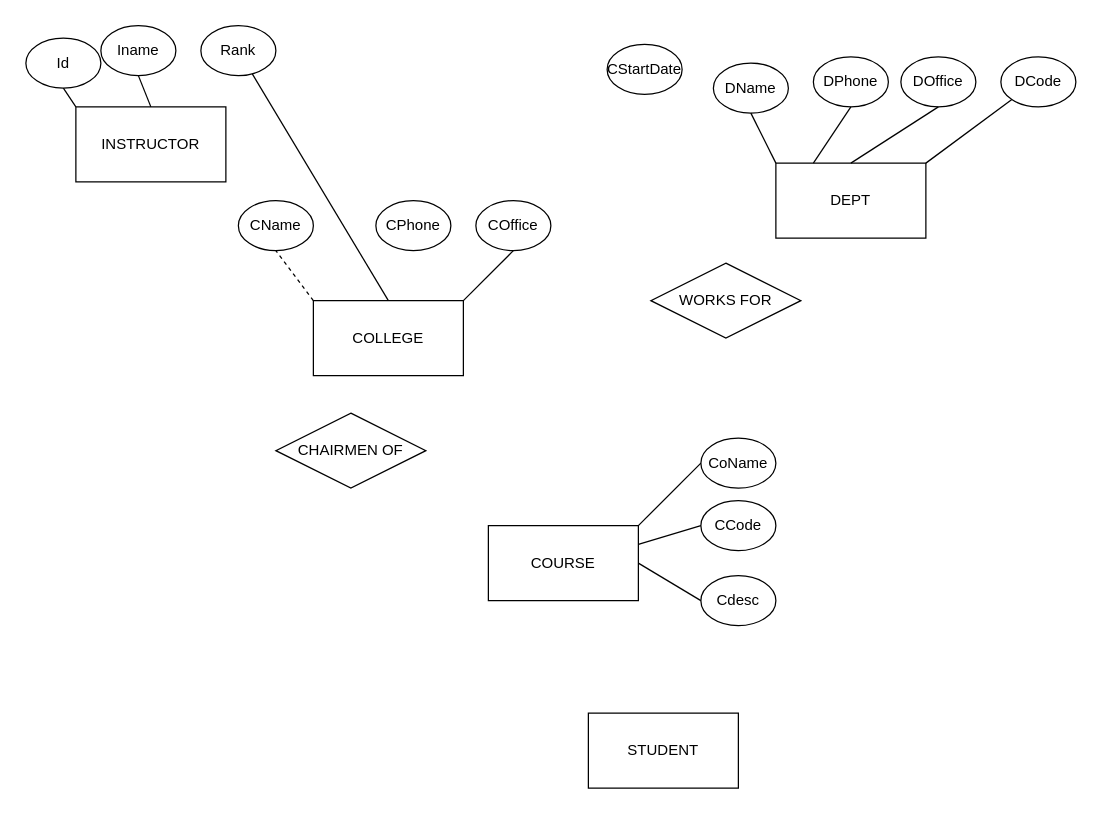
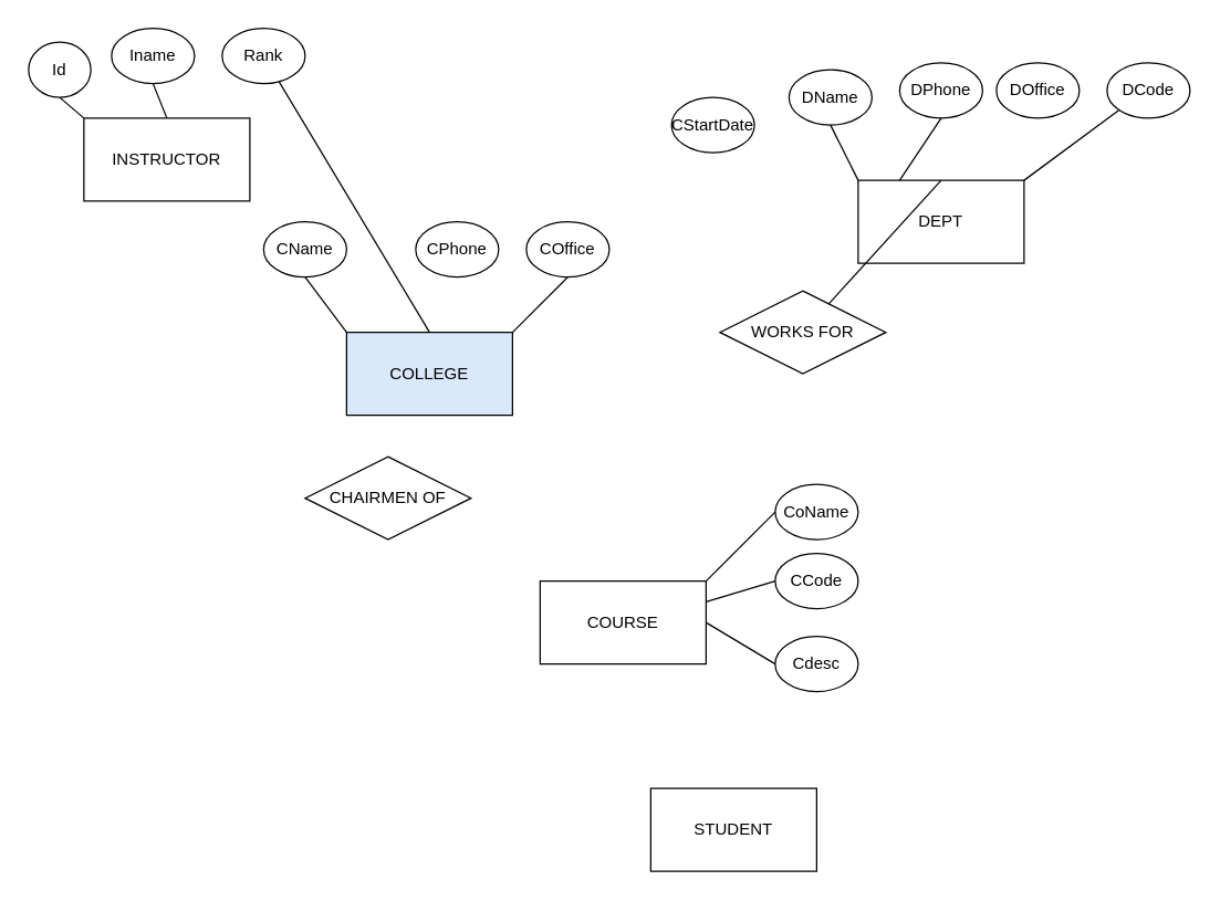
- <mxCell id="29" value="Id" style="ellipse;whiteSpace=wrap;html=1;" vertex="1" parent="1"><mxGeometry y="30" width="60" height="40" as="geometry" x="20" /></mxCell>
+ <mxCell id="29" value="Id" style="ellipse;whiteSpace=wrap;html=1;" vertex="1" parent="1"><mxGeometry x="20" y="30" width="45" height="40" as="geometry" /></mxCell>
- <mxCell id="22" value="CStartDate" style="ellipse;whiteSpace=wrap;html=1;" vertex="1" parent="1"><mxGeometry x="485" y="35" width="60" height="40" as="geometry" /></mxCell>
+ <mxCell id="22" value="CStartDate" style="ellipse;whiteSpace=wrap;html=1;" vertex="1" parent="1"><mxGeometry x="485" y="70" width="60" height="40" as="geometry" /></mxCell>
- <mxCell id="19" value="" style="endArrow=none;html=1;exitX=0.5;exitY=0;exitDx=0;exitDy=0;entryX=0.5;entryY=1;entryDx=0;entryDy=0;" edge="1" parent="1" source="4" target="15"><mxGeometry width="50" height="50" relative="1" as="geometry"><mxPoint x="740" y="155" as="sourcePoint" /><mxPoint x="800" y="155" as="targetPoint" /></mxGeometry></mxCell>
+ <mxCell id="19" value="" style="endArrow=none;html=1;exitX=0.5;exitY=0;exitDx=0;exitDy=0;" edge="1" parent="1" source="4" target="3"><mxGeometry width="50" height="50" relative="1" as="geometry"><mxPoint x="740" y="155" as="sourcePoint" /><mxPoint x="800" y="155" as="targetPoint" /></mxGeometry></mxCell>
- <mxCell id="13" value="" style="endArrow=none;html=1;exitX=0;exitY=0;exitDx=0;exitDy=0;entryX=0.5;entryY=1;entryDx=0;entryDy=0;dashed=1;" edge="1" parent="1" source="2" target="8"><mxGeometry width="50" height="50" relative="1" as="geometry"><mxPoint x="530" y="510" as="sourcePoint" /><mxPoint x="580" y="460" as="targetPoint" /></mxGeometry></mxCell>
+ <mxCell id="13" value="" style="endArrow=none;html=1;exitX=0;exitY=0;exitDx=0;exitDy=0;entryX=0.5;entryY=1;entryDx=0;entryDy=0;" edge="1" parent="1" source="2" target="8"><mxGeometry width="50" height="50" relative="1" as="geometry"><mxPoint x="530" y="510" as="sourcePoint" /><mxPoint x="580" y="460" as="targetPoint" /></mxGeometry></mxCell>
- <mxCell id="2" value="COLLEGE" style="rounded=0;whiteSpace=wrap;html=1;" vertex="1" parent="1"><mxGeometry x="250" y="240" width="120" height="60" as="geometry" /></mxCell>
+ <mxCell id="2" value="COLLEGE" style="rounded=0;whiteSpace=wrap;html=1;fillColor=#dae8fc;" vertex="1" parent="1"><mxGeometry x="250" y="240" width="120" height="60" as="geometry" /></mxCell>
